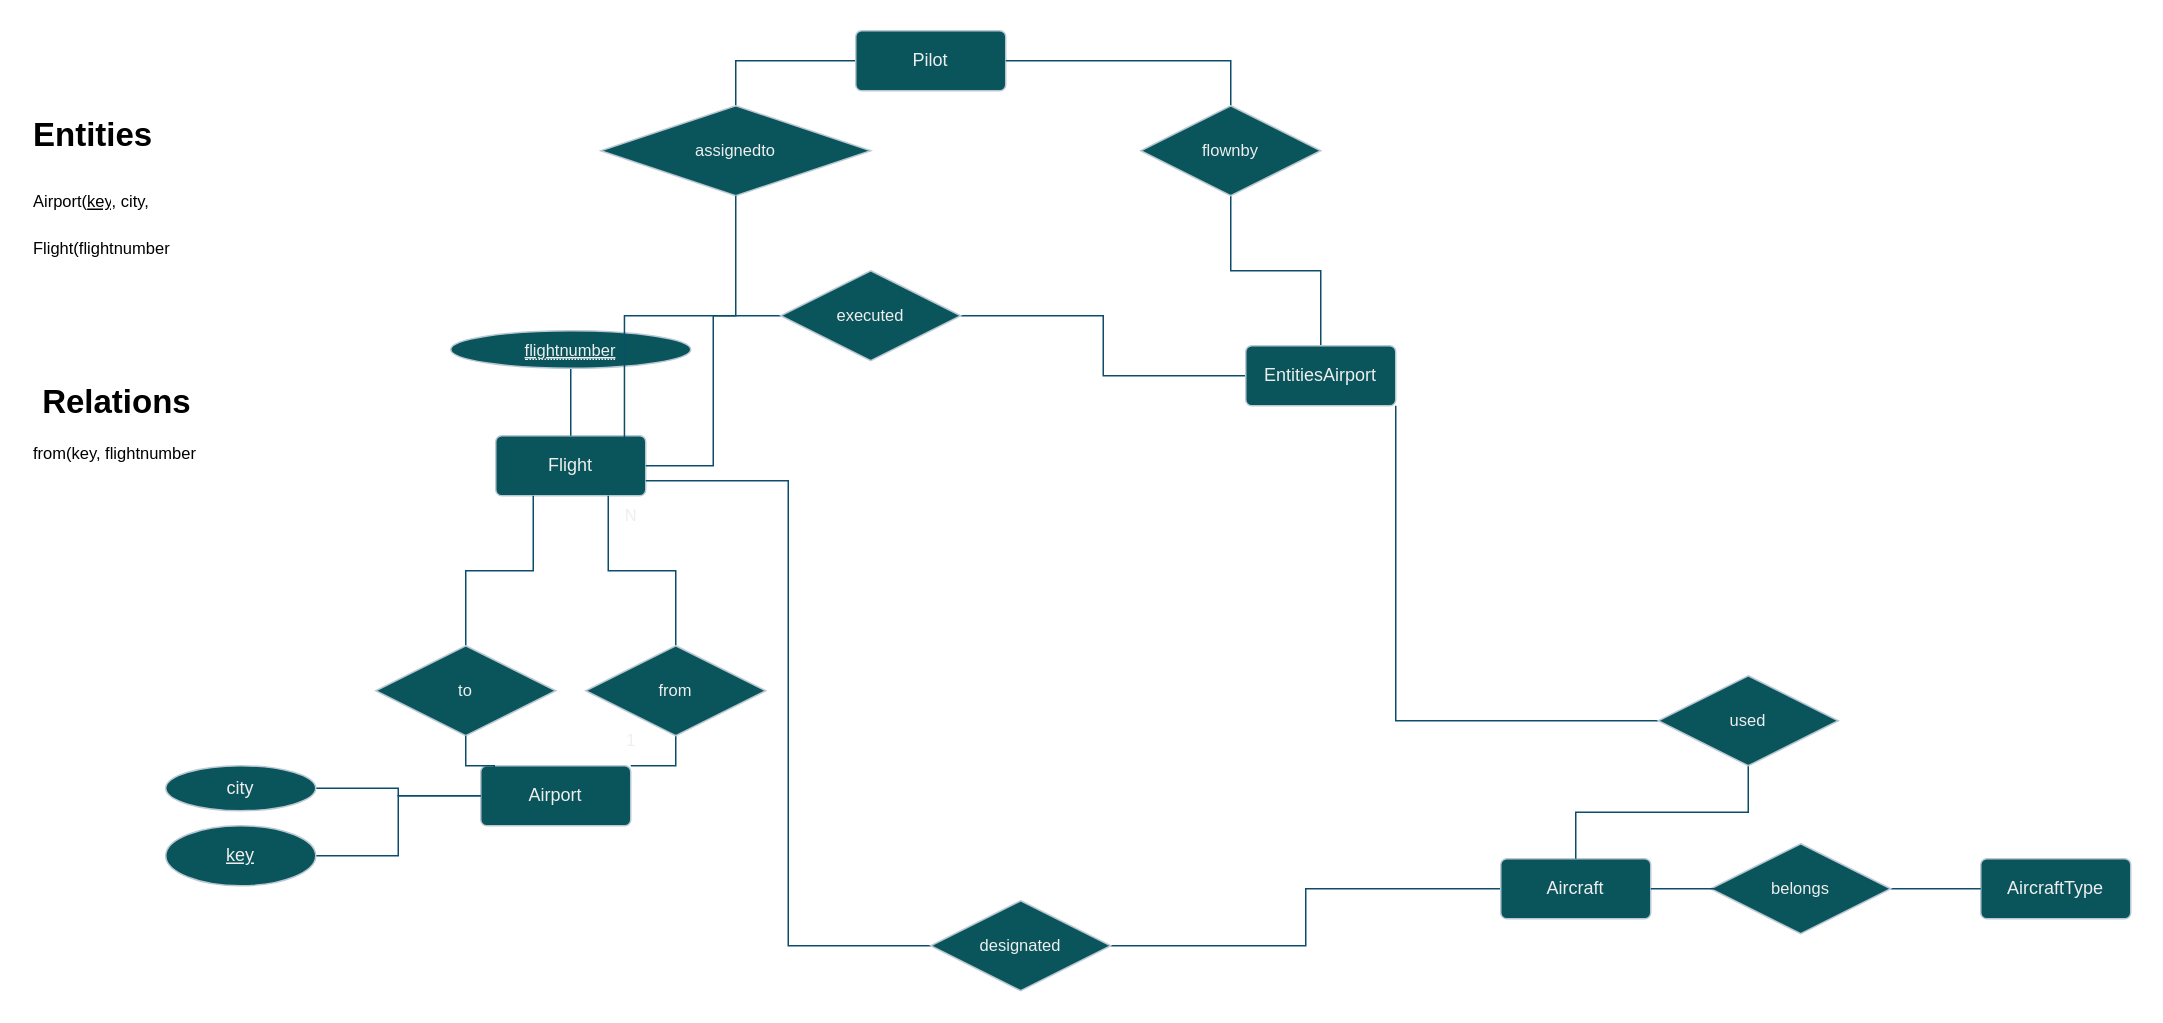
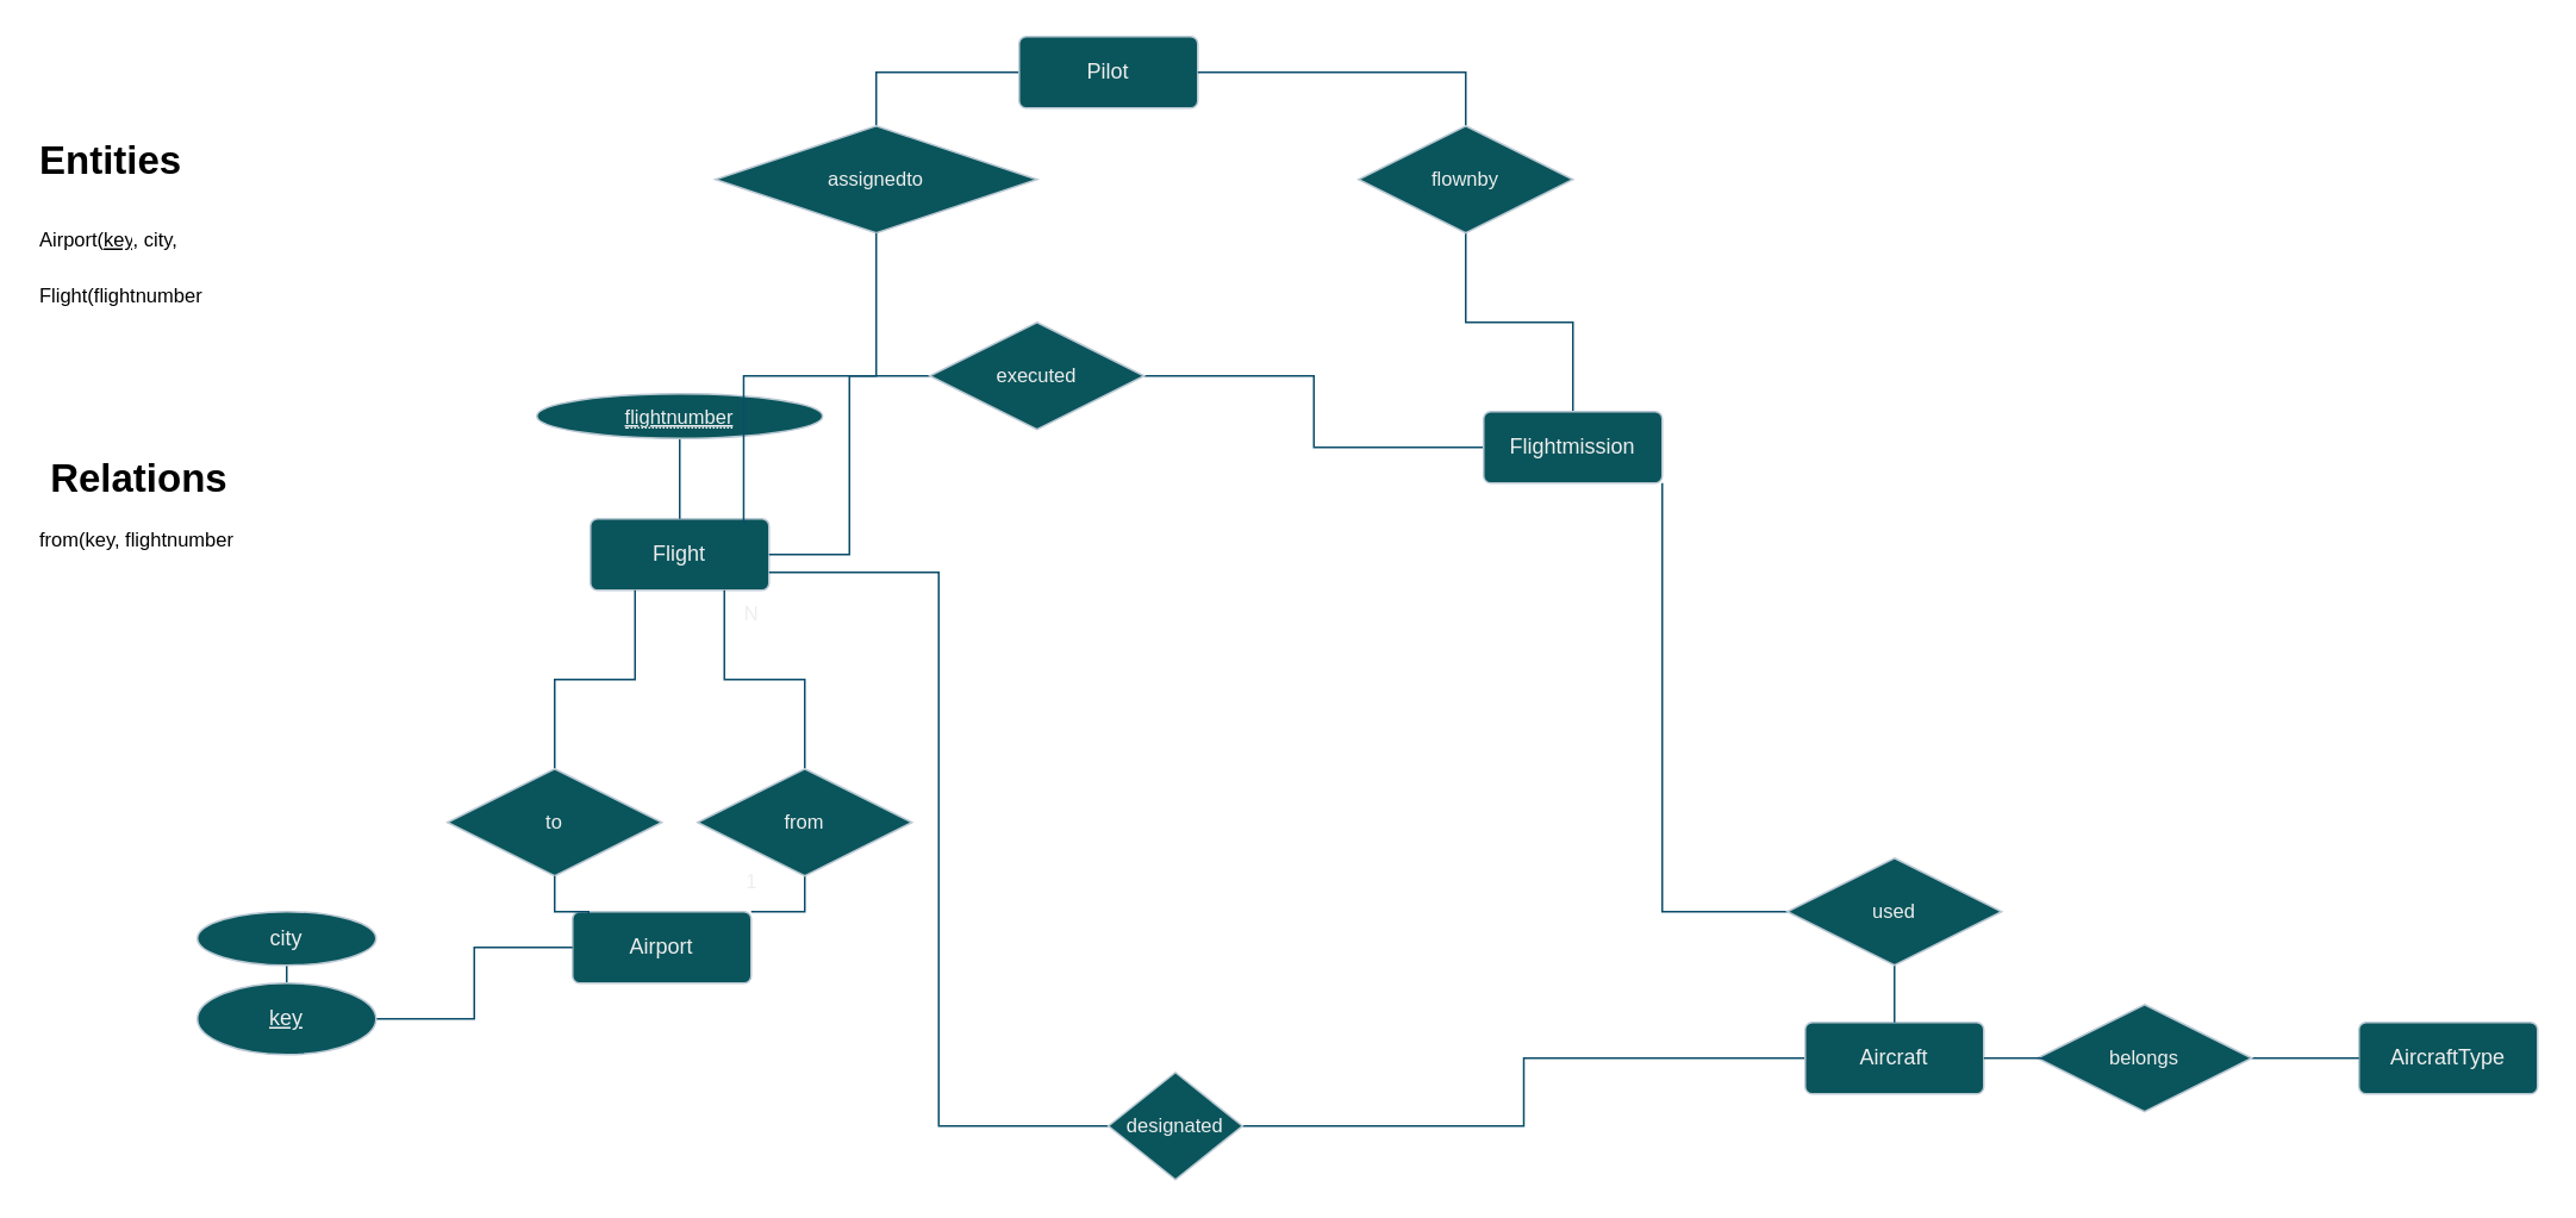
- <mxCell id="13" value="EntitiesAirport" style="rounded=1;arcSize=10;whiteSpace=wrap;html=1;align=center;labelBackgroundColor=none;fillColor=#09555B;strokeColor=#BAC8D3;fontColor=#EEEEEE;" vertex="1" parent="1"><mxGeometry x="830" y="230" width="100" height="40" as="geometry" /></mxCell>
+ <mxCell id="13" value="Flightmission" style="rounded=1;arcSize=10;whiteSpace=wrap;html=1;align=center;labelBackgroundColor=none;fillColor=#09555B;strokeColor=#BAC8D3;fontColor=#EEEEEE;" vertex="1" parent="1"><mxGeometry x="830" y="230" width="100" height="40" as="geometry" /></mxCell>
- <mxCell id="39" value="used" style="shape=rhombus;perimeter=rhombusPerimeter;whiteSpace=wrap;html=1;align=center;strokeColor=#BAC8D3;fontFamily=Helvetica;fontSize=11;fontColor=#EEEEEE;labelBackgroundColor=none;fillColor=#09555B;" vertex="1" parent="1"><mxGeometry x="1105" y="450" width="120" height="60" as="geometry" /></mxCell>
+ <mxCell id="39" value="used" style="shape=rhombus;perimeter=rhombusPerimeter;whiteSpace=wrap;html=1;align=center;strokeColor=#BAC8D3;fontFamily=Helvetica;fontSize=11;fontColor=#EEEEEE;labelBackgroundColor=none;fillColor=#09555B;" vertex="1" parent="1"><mxGeometry x="1000" y="480" width="120" height="60" as="geometry" /></mxCell>
- <mxCell id="14" style="edgeStyle=orthogonalEdgeStyle;rounded=0;orthogonalLoop=1;jettySize=auto;html=1;entryX=0;entryY=0.5;entryDx=0;entryDy=0;strokeColor=#0B4D6A;endArrow=none;startFill=0;labelBackgroundColor=none;fontColor=default;" edge="1" parent="1" source="15" target="3"><mxGeometry relative="1" as="geometry" /></mxCell>
+ <mxCell id="14" style="edgeStyle=orthogonalEdgeStyle;rounded=0;orthogonalLoop=1;jettySize=auto;html=1;strokeColor=#0B4D6A;endArrow=none;startFill=0;labelBackgroundColor=none;fontColor=default;" edge="1" parent="1" source="15" target="22"><mxGeometry relative="1" as="geometry" /></mxCell>
- <mxCell id="10" value="Aircraft" style="rounded=1;arcSize=10;whiteSpace=wrap;html=1;align=center;labelBackgroundColor=none;fillColor=#09555B;strokeColor=#BAC8D3;fontColor=#EEEEEE;" vertex="1" parent="1"><mxGeometry x="1000" y="572" width="100" height="40" as="geometry" /></mxCell>
+ <mxCell id="10" value="Aircraft" style="rounded=1;arcSize=10;whiteSpace=wrap;html=1;align=center;labelBackgroundColor=none;fillColor=#09555B;strokeColor=#BAC8D3;fontColor=#EEEEEE;" vertex="1" parent="1"><mxGeometry x="1010" y="572" width="100" height="40" as="geometry" /></mxCell>
- <mxCell id="33" value="designated" style="shape=rhombus;perimeter=rhombusPerimeter;whiteSpace=wrap;html=1;align=center;strokeColor=#BAC8D3;fontFamily=Helvetica;fontSize=11;fontColor=#EEEEEE;labelBackgroundColor=none;fillColor=#09555B;" vertex="1" parent="1"><mxGeometry x="620" y="600" width="120" height="60" as="geometry" /></mxCell>
+ <mxCell id="33" value="designated" style="shape=rhombus;perimeter=rhombusPerimeter;whiteSpace=wrap;html=1;align=center;strokeColor=#BAC8D3;fontFamily=Helvetica;fontSize=11;fontColor=#EEEEEE;labelBackgroundColor=none;fillColor=#09555B;" vertex="1" parent="1"><mxGeometry x="620" y="600" width="75" height="60" as="geometry" /></mxCell>
